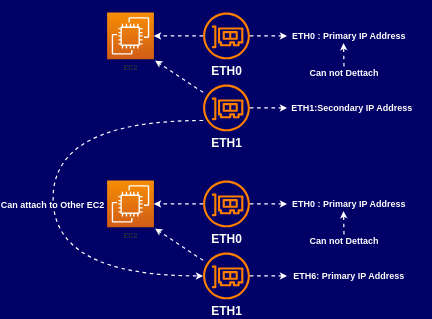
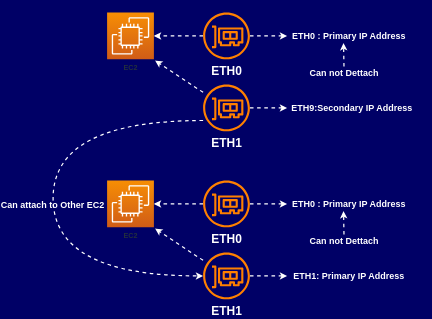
- <mxCell id="7" value="&lt;b&gt;&lt;font color=&quot;#ffffff&quot;&gt;ETH1:Secondary IP Address&amp;nbsp;&lt;/font&gt;&lt;/b&gt;" style="text;html=1;resizable=0;autosize=1;align=center;verticalAlign=middle;points=[];fillColor=none;strokeColor=none;rounded=0;fontSize=15;fontColor=#003300;" parent="1" vertex="1"><mxGeometry x="410" y="169" width="220" height="20" as="geometry" /></mxCell>
+ <mxCell id="7" value="&lt;b&gt;&lt;font color=&quot;#ffffff&quot;&gt;ETH9:Secondary IP Address&amp;nbsp;&lt;/font&gt;&lt;/b&gt;" style="text;html=1;resizable=0;autosize=1;align=center;verticalAlign=middle;points=[];fillColor=none;strokeColor=none;rounded=0;fontSize=15;fontColor=#003300;" parent="1" vertex="1"><mxGeometry x="410" y="169" width="220" height="20" as="geometry" /></mxCell>
- <mxCell id="25" value="&lt;b&gt;&lt;font color=&quot;#ffffff&quot;&gt;ETH6: Primary IP Address&amp;nbsp;&lt;/font&gt;&lt;/b&gt;" style="text;html=1;resizable=0;autosize=1;align=center;verticalAlign=middle;points=[];fillColor=none;strokeColor=none;rounded=0;fontSize=15;fontColor=#003300;" parent="1" vertex="1"><mxGeometry x="415" y="449" width="200" height="20" as="geometry" /></mxCell>
+ <mxCell id="25" value="&lt;b&gt;&lt;font color=&quot;#ffffff&quot;&gt;ETH1: Primary IP Address&amp;nbsp;&lt;/font&gt;&lt;/b&gt;" style="text;html=1;resizable=0;autosize=1;align=center;verticalAlign=middle;points=[];fillColor=none;strokeColor=none;rounded=0;fontSize=15;fontColor=#003300;" parent="1" vertex="1"><mxGeometry x="415" y="449" width="200" height="20" as="geometry" /></mxCell>
